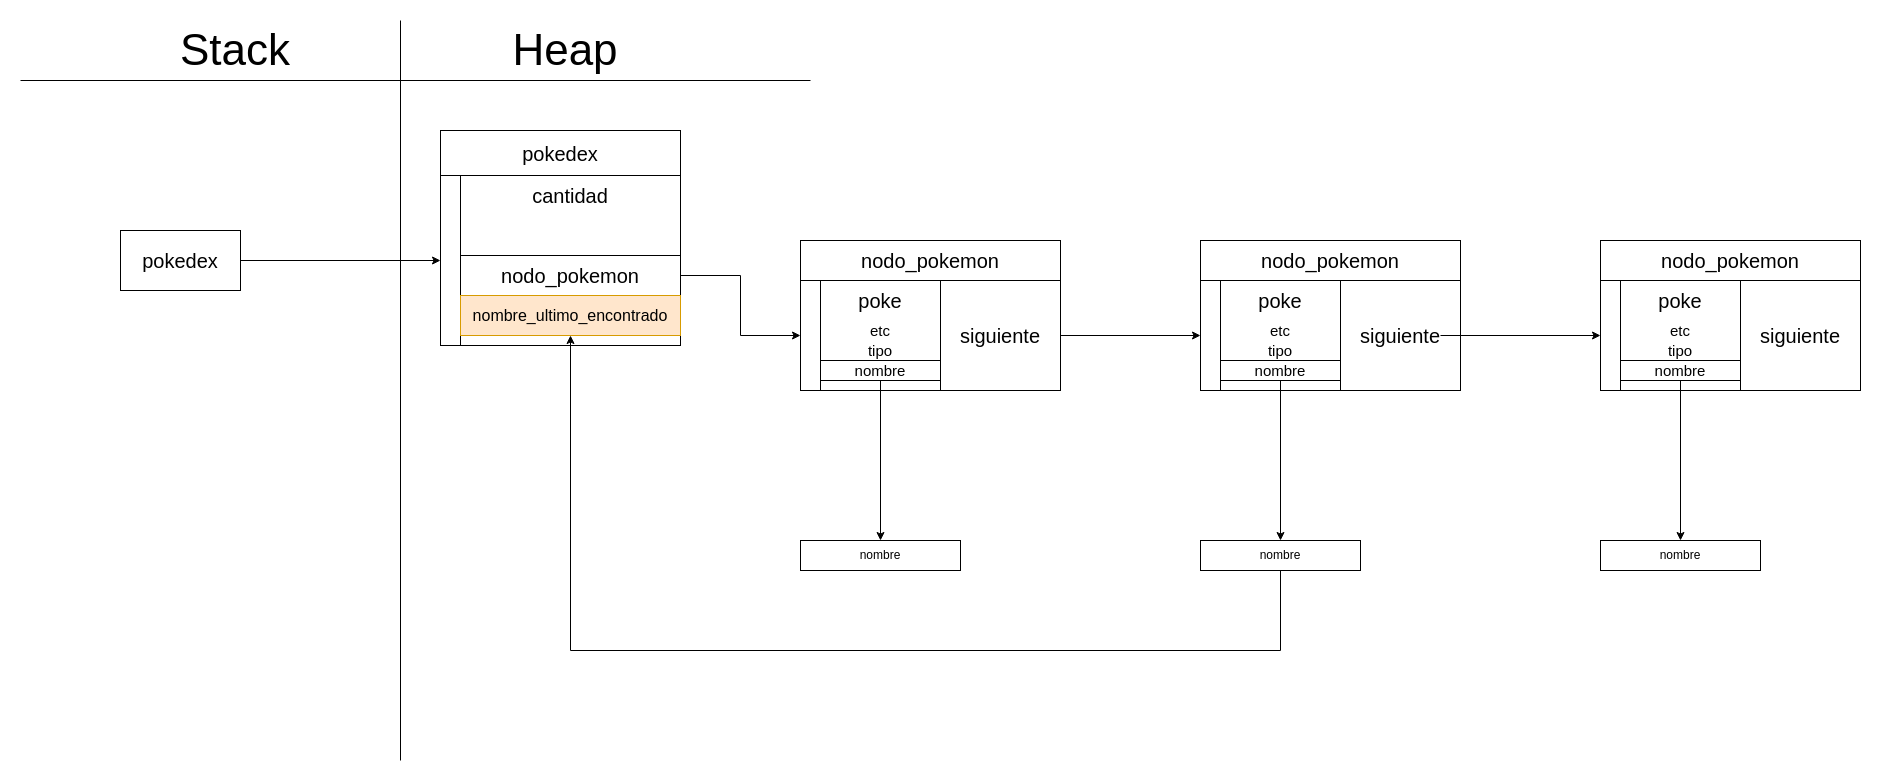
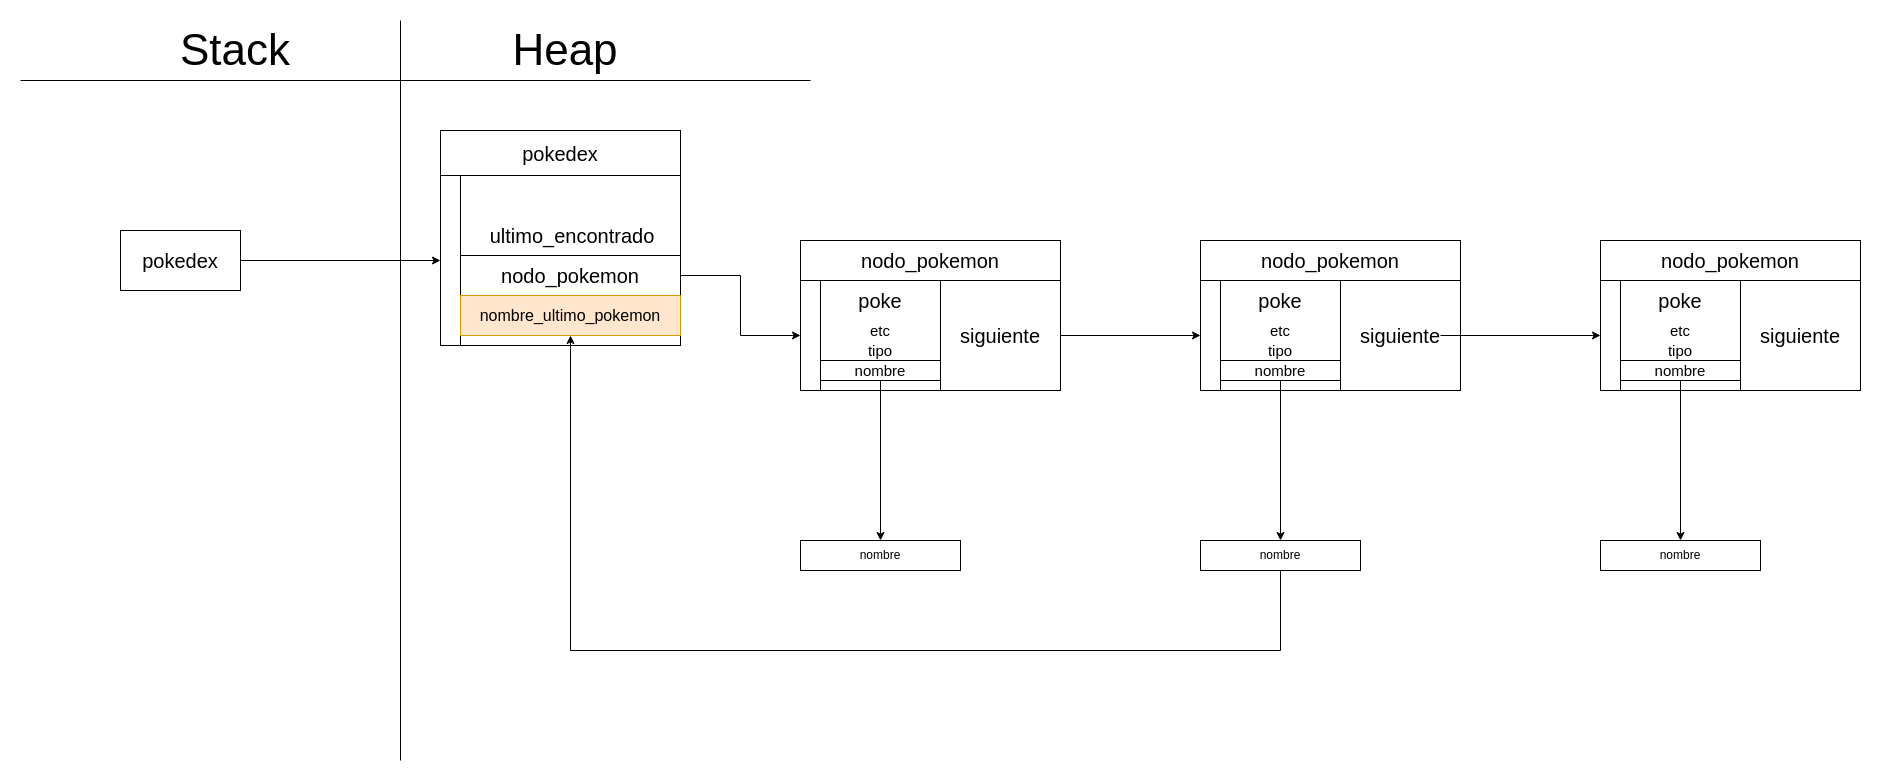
- <mxCell id="12" value="&lt;span style=&quot;font-size: 20px;&quot;&gt;cantidad&lt;/span&gt;" style="text;html=1;align=center;verticalAlign=middle;whiteSpace=wrap;rounded=0;" parent="1" vertex="1"><mxGeometry x="460" y="175" width="220" height="40" as="geometry" /></mxCell>
+ <mxCell id="13" value="&lt;span style=&quot;font-size: 20px;&quot;&gt;ultimo_encontrado&lt;/span&gt;" style="text;html=1;align=center;verticalAlign=middle;whiteSpace=wrap;rounded=0;" parent="1" vertex="1"><mxGeometry x="462.5" y="215" width="217.5" height="40" as="geometry" /></mxCell>
- <mxCell id="51" value="&lt;font style=&quot;font-size: 16px;&quot;&gt;nombre_ultimo_encontrado&lt;/font&gt;" style="text;html=1;align=center;verticalAlign=middle;whiteSpace=wrap;rounded=0;fillColor=#ffe6cc;strokeColor=#d79b00;" vertex="1" parent="1"><mxGeometry x="460" y="295" width="220" height="40" as="geometry" /></mxCell>
+ <mxCell id="51" value="&lt;font style=&quot;font-size: 16px;&quot;&gt;nombre_ultimo_pokemon&lt;/font&gt;" style="text;html=1;align=center;verticalAlign=middle;whiteSpace=wrap;rounded=0;fillColor=#ffe6cc;strokeColor=#d79b00;" vertex="1" parent="1"><mxGeometry x="460" y="295" width="220" height="40" as="geometry" /></mxCell>
